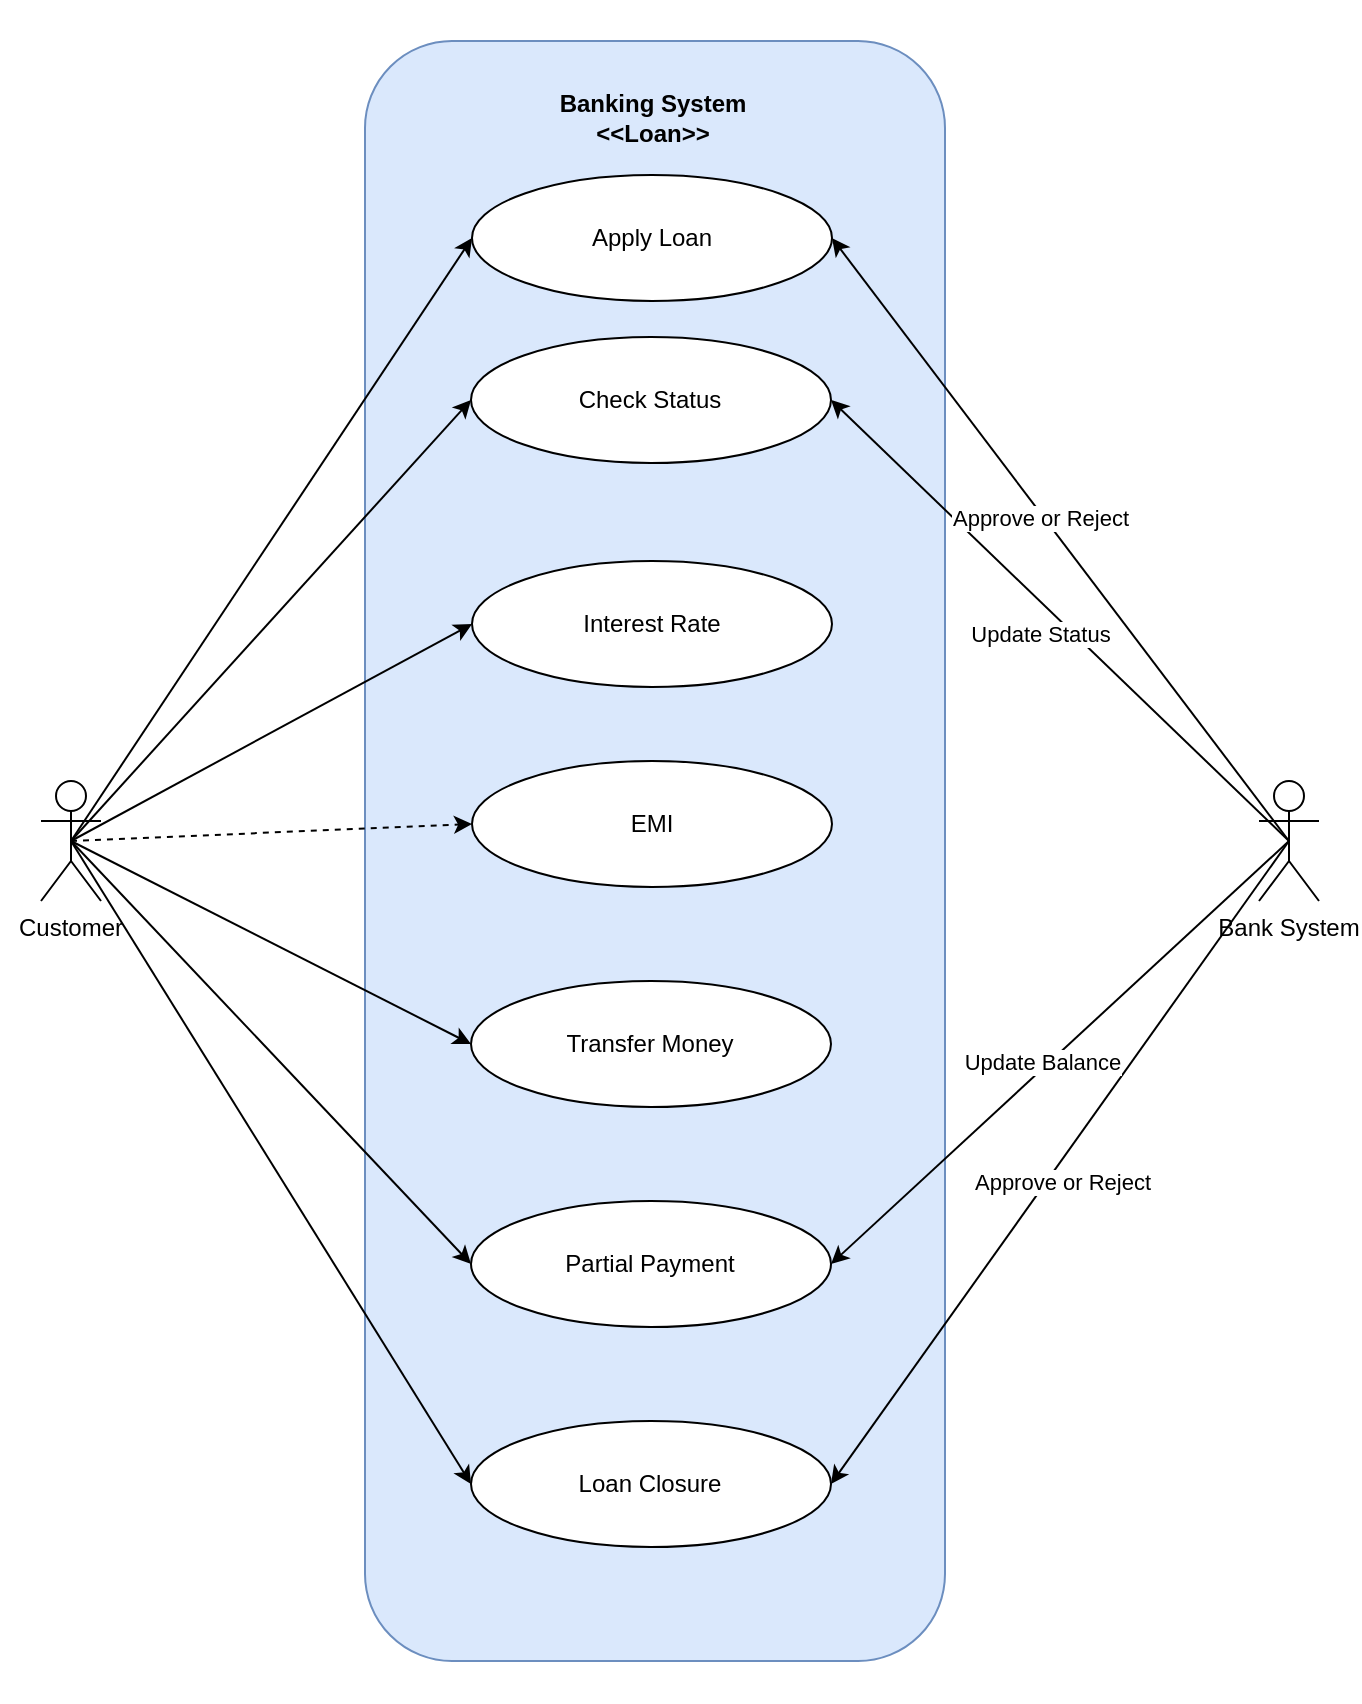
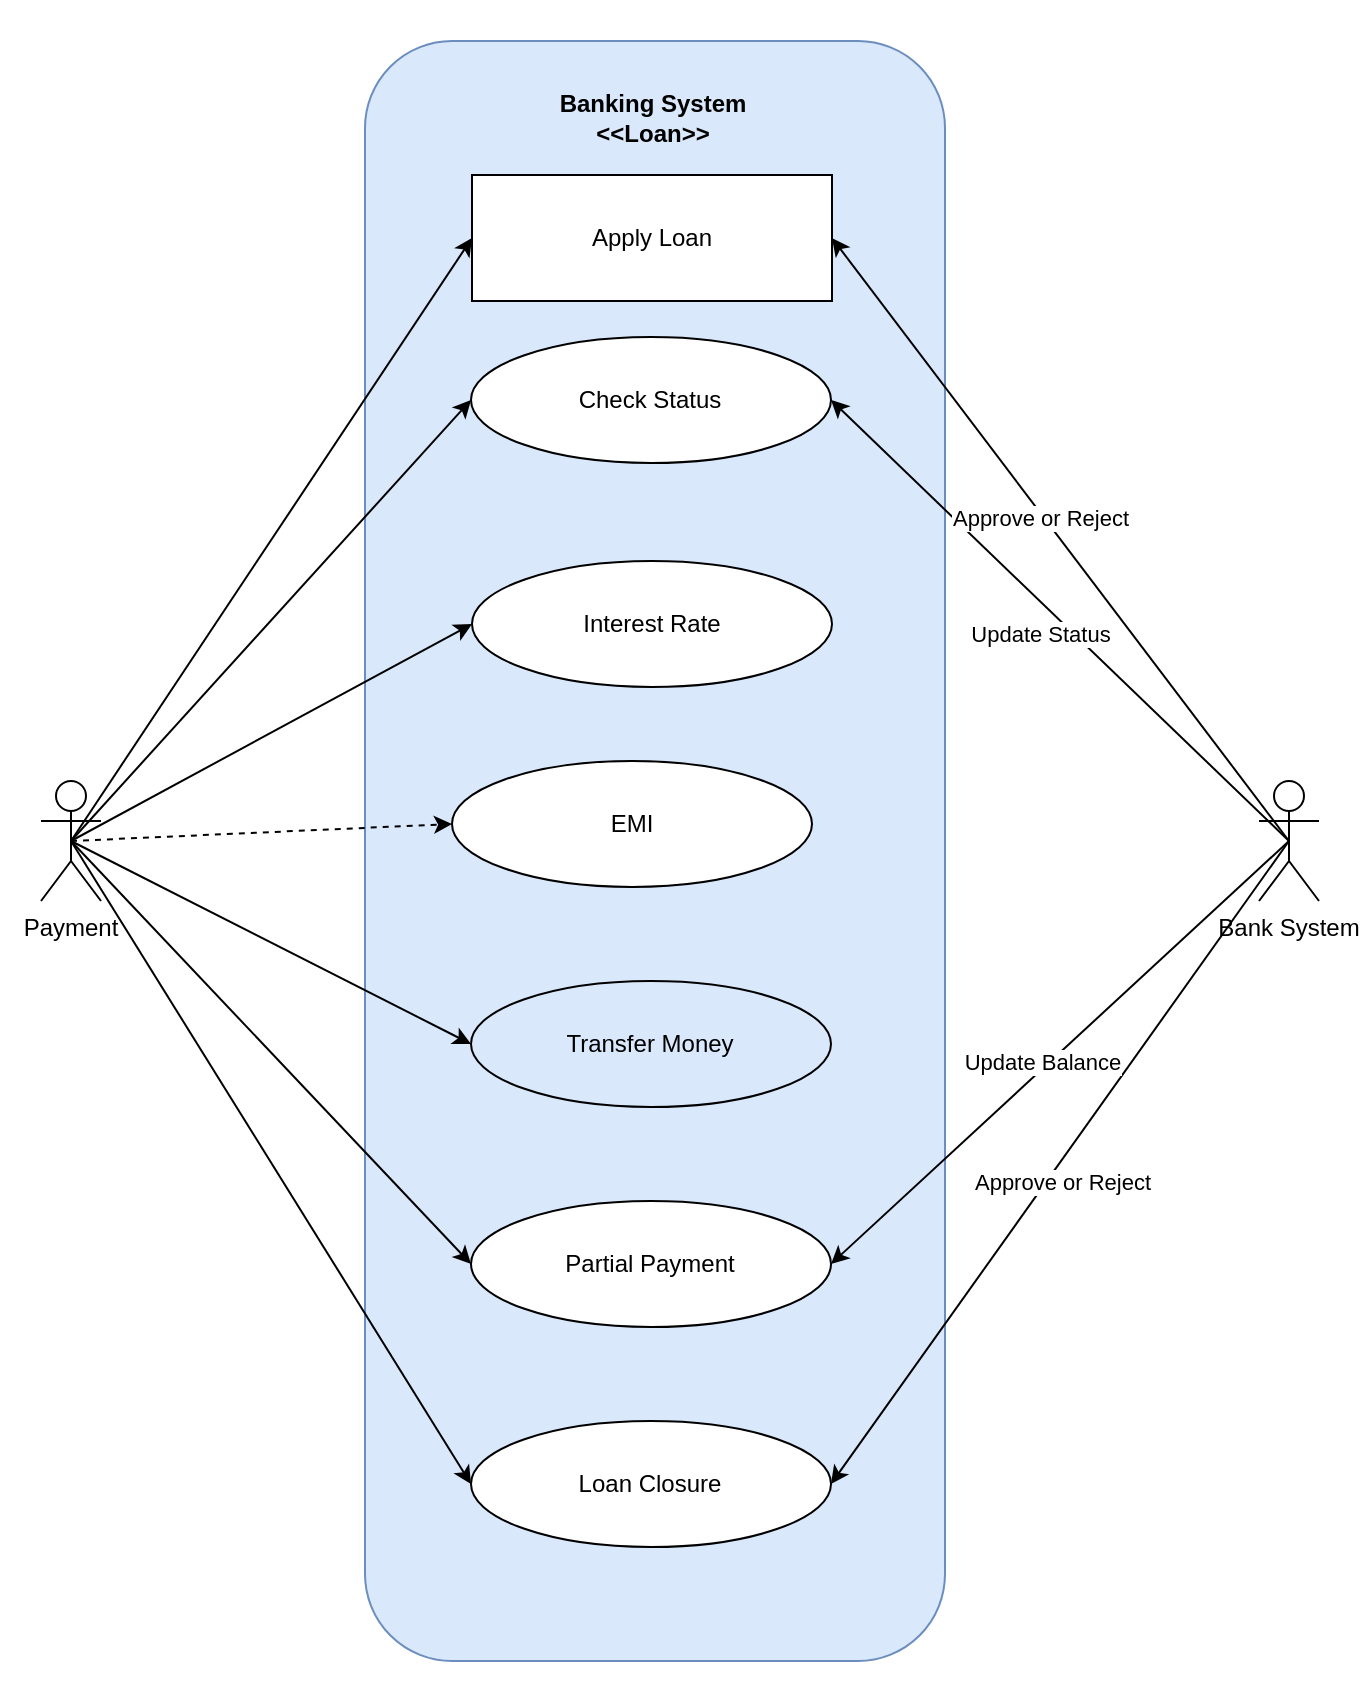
- <mxCell id="5" value="Apply Loan" style="ellipse;whiteSpace=wrap;html=1;" vertex="1" parent="1"><mxGeometry x="235.5" y="87" width="180" height="63" as="geometry" /></mxCell>
+ <mxCell id="5" value="Apply Loan" style="whiteSpace=wrap;html=1;rounded=0;" vertex="1" parent="1"><mxGeometry x="235.5" y="87" width="180" height="63" as="geometry" /></mxCell>
- <mxCell id="8" value="EMI" style="ellipse;whiteSpace=wrap;html=1;" vertex="1" parent="1"><mxGeometry x="235.5" y="380" width="180" height="63" as="geometry" /></mxCell>
+ <mxCell id="8" value="EMI" style="ellipse;whiteSpace=wrap;html=1;" vertex="1" parent="1"><mxGeometry x="225.5" y="380" width="180" height="63" as="geometry" /></mxCell>
- <mxCell id="4" value="Customer" style="shape=umlActor;verticalLabelPosition=bottom;verticalAlign=top;html=1;outlineConnect=0;" vertex="1" parent="1"><mxGeometry x="20" y="390" width="30" height="60" as="geometry" /></mxCell>
+ <mxCell id="4" value="Payment" style="shape=umlActor;verticalLabelPosition=bottom;verticalAlign=top;html=1;outlineConnect=0;" vertex="1" parent="1"><mxGeometry x="20" y="390" width="30" height="60" as="geometry" /></mxCell>
- <mxCell id="9" value="Transfer Money" style="ellipse;whiteSpace=wrap;html=1;" vertex="1" parent="1"><mxGeometry x="235" y="490" width="180" height="63" as="geometry" /></mxCell>
+ <mxCell id="9" value="Transfer Money" style="ellipse;whiteSpace=wrap;html=1;fillColor=#dae8fc;" vertex="1" parent="1"><mxGeometry x="235" y="490" width="180" height="63" as="geometry" /></mxCell>
